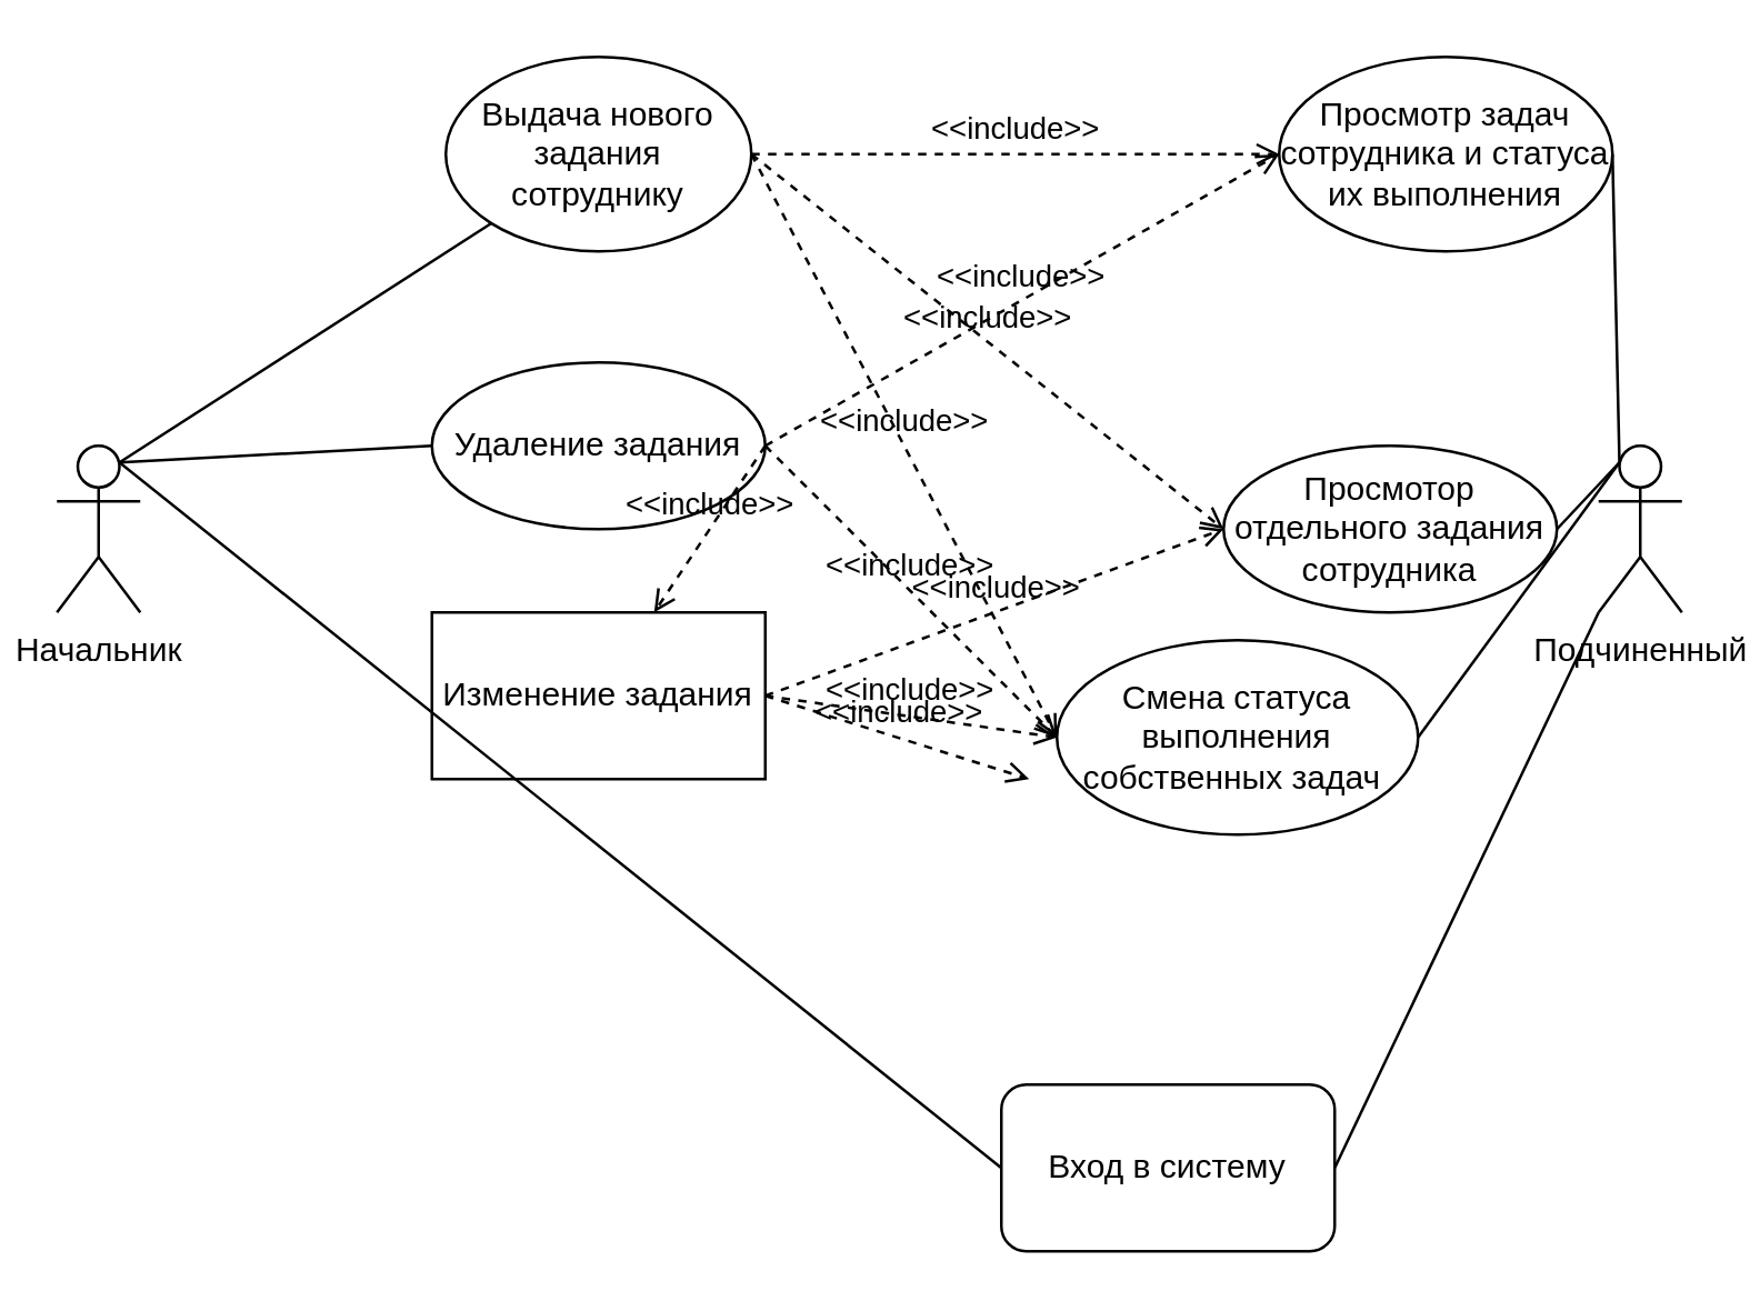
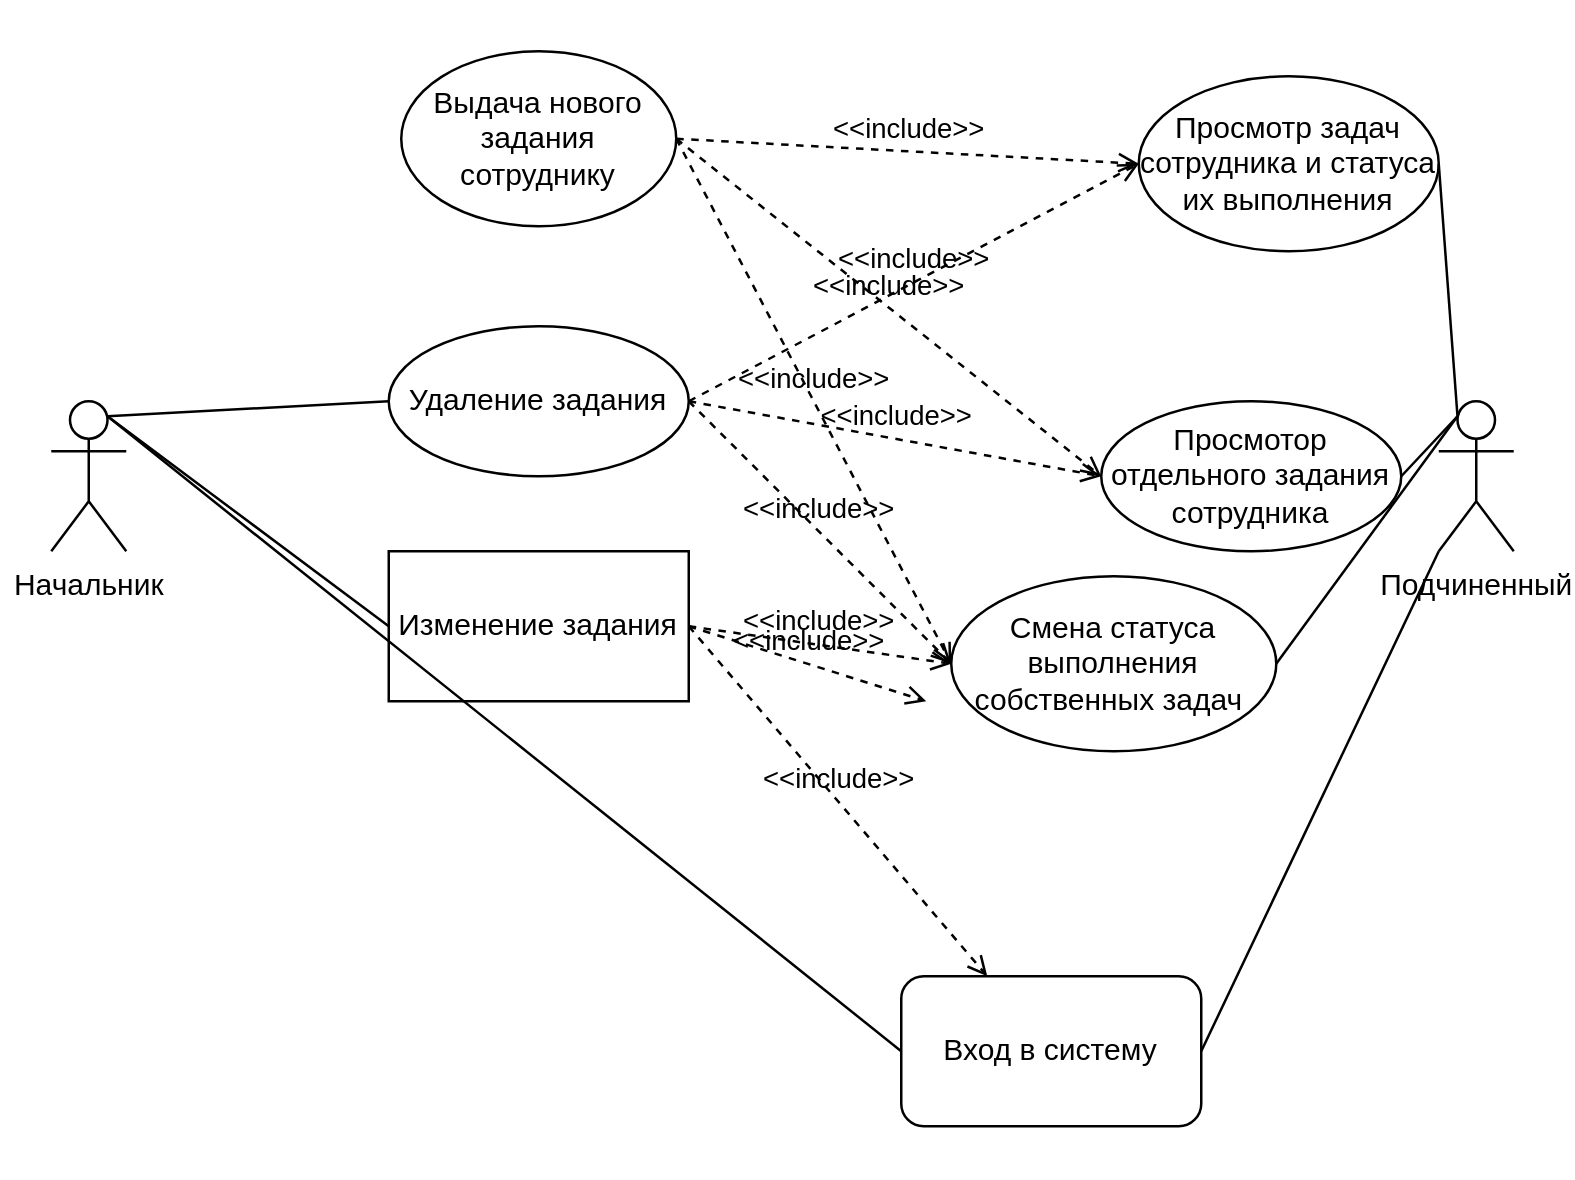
- <mxCell id="5" value="Просмотр задач сотрудника и статуса их выполнения" style="ellipse;whiteSpace=wrap;html=1;" parent="1" vertex="1"><mxGeometry x="460" y="20" width="120" height="70" as="geometry" /></mxCell>
+ <mxCell id="5" value="Просмотр задач сотрудника и статуса их выполнения" style="ellipse;whiteSpace=wrap;html=1;" parent="1" vertex="1"><mxGeometry x="455" y="30" width="120" height="70" as="geometry" /></mxCell>
- <mxCell id="12" value="" style="endArrow=none;html=1;exitX=0.75;exitY=0.1;exitDx=0;exitDy=0;exitPerimeter=0;" parent="1" source="2" target="4" edge="1"><mxGeometry width="50" height="50" relative="1" as="geometry"><mxPoint x="410" y="240" as="sourcePoint" /><mxPoint x="460" y="190" as="targetPoint" /></mxGeometry></mxCell>
+ <mxCell id="12" value="" style="endArrow=none;html=1;exitX=0.75;exitY=0.1;exitDx=0;exitDy=0;exitPerimeter=0;entryX=0;entryY=0.5;entryDx=0;entryDy=0;" parent="1" source="2" target="10" edge="1"><mxGeometry width="50" height="50" relative="1" as="geometry"><mxPoint x="410" y="240" as="sourcePoint" /><mxPoint x="460" y="190" as="targetPoint" /></mxGeometry></mxCell>
- <mxCell id="22" value="&amp;lt;&amp;lt;include&amp;gt;&amp;gt;" style="html=1;verticalAlign=bottom;labelBackgroundColor=none;endArrow=open;endFill=0;dashed=1;exitX=1;exitY=0.5;exitDx=0;exitDy=0;" edge="1" parent="1" source="8" target="10"><mxGeometry width="160" relative="1" as="geometry"><mxPoint x="310" y="95" as="sourcePoint" /><mxPoint x="420" y="145" as="targetPoint" /></mxGeometry></mxCell>
+ <mxCell id="22" value="&amp;lt;&amp;lt;include&amp;gt;&amp;gt;" style="html=1;verticalAlign=bottom;labelBackgroundColor=none;endArrow=open;endFill=0;dashed=1;exitX=1;exitY=0.5;exitDx=0;exitDy=0;entryX=0;entryY=0.5;entryDx=0;entryDy=0;" edge="1" parent="1" source="8" target="9"><mxGeometry width="160" relative="1" as="geometry"><mxPoint x="310" y="95" as="sourcePoint" /><mxPoint x="420" y="145" as="targetPoint" /></mxGeometry></mxCell>
- <mxCell id="25" value="&amp;lt;&amp;lt;include&amp;gt;&amp;gt;" style="html=1;verticalAlign=bottom;labelBackgroundColor=none;endArrow=open;endFill=0;dashed=1;exitX=1;exitY=0.5;exitDx=0;exitDy=0;entryX=0;entryY=0.5;entryDx=0;entryDy=0;" edge="1" parent="1" source="10" target="9"><mxGeometry width="160" relative="1" as="geometry"><mxPoint x="350" y="135" as="sourcePoint" /><mxPoint x="460" y="185" as="targetPoint" /></mxGeometry></mxCell>
+ <mxCell id="25" value="&amp;lt;&amp;lt;include&amp;gt;&amp;gt;" style="html=1;verticalAlign=bottom;labelBackgroundColor=none;endArrow=open;endFill=0;dashed=1;exitX=1;exitY=0.5;exitDx=0;exitDy=0;" edge="1" parent="1" source="10" target="7"><mxGeometry width="160" relative="1" as="geometry"><mxPoint x="350" y="135" as="sourcePoint" /><mxPoint x="460" y="185" as="targetPoint" /></mxGeometry></mxCell>
